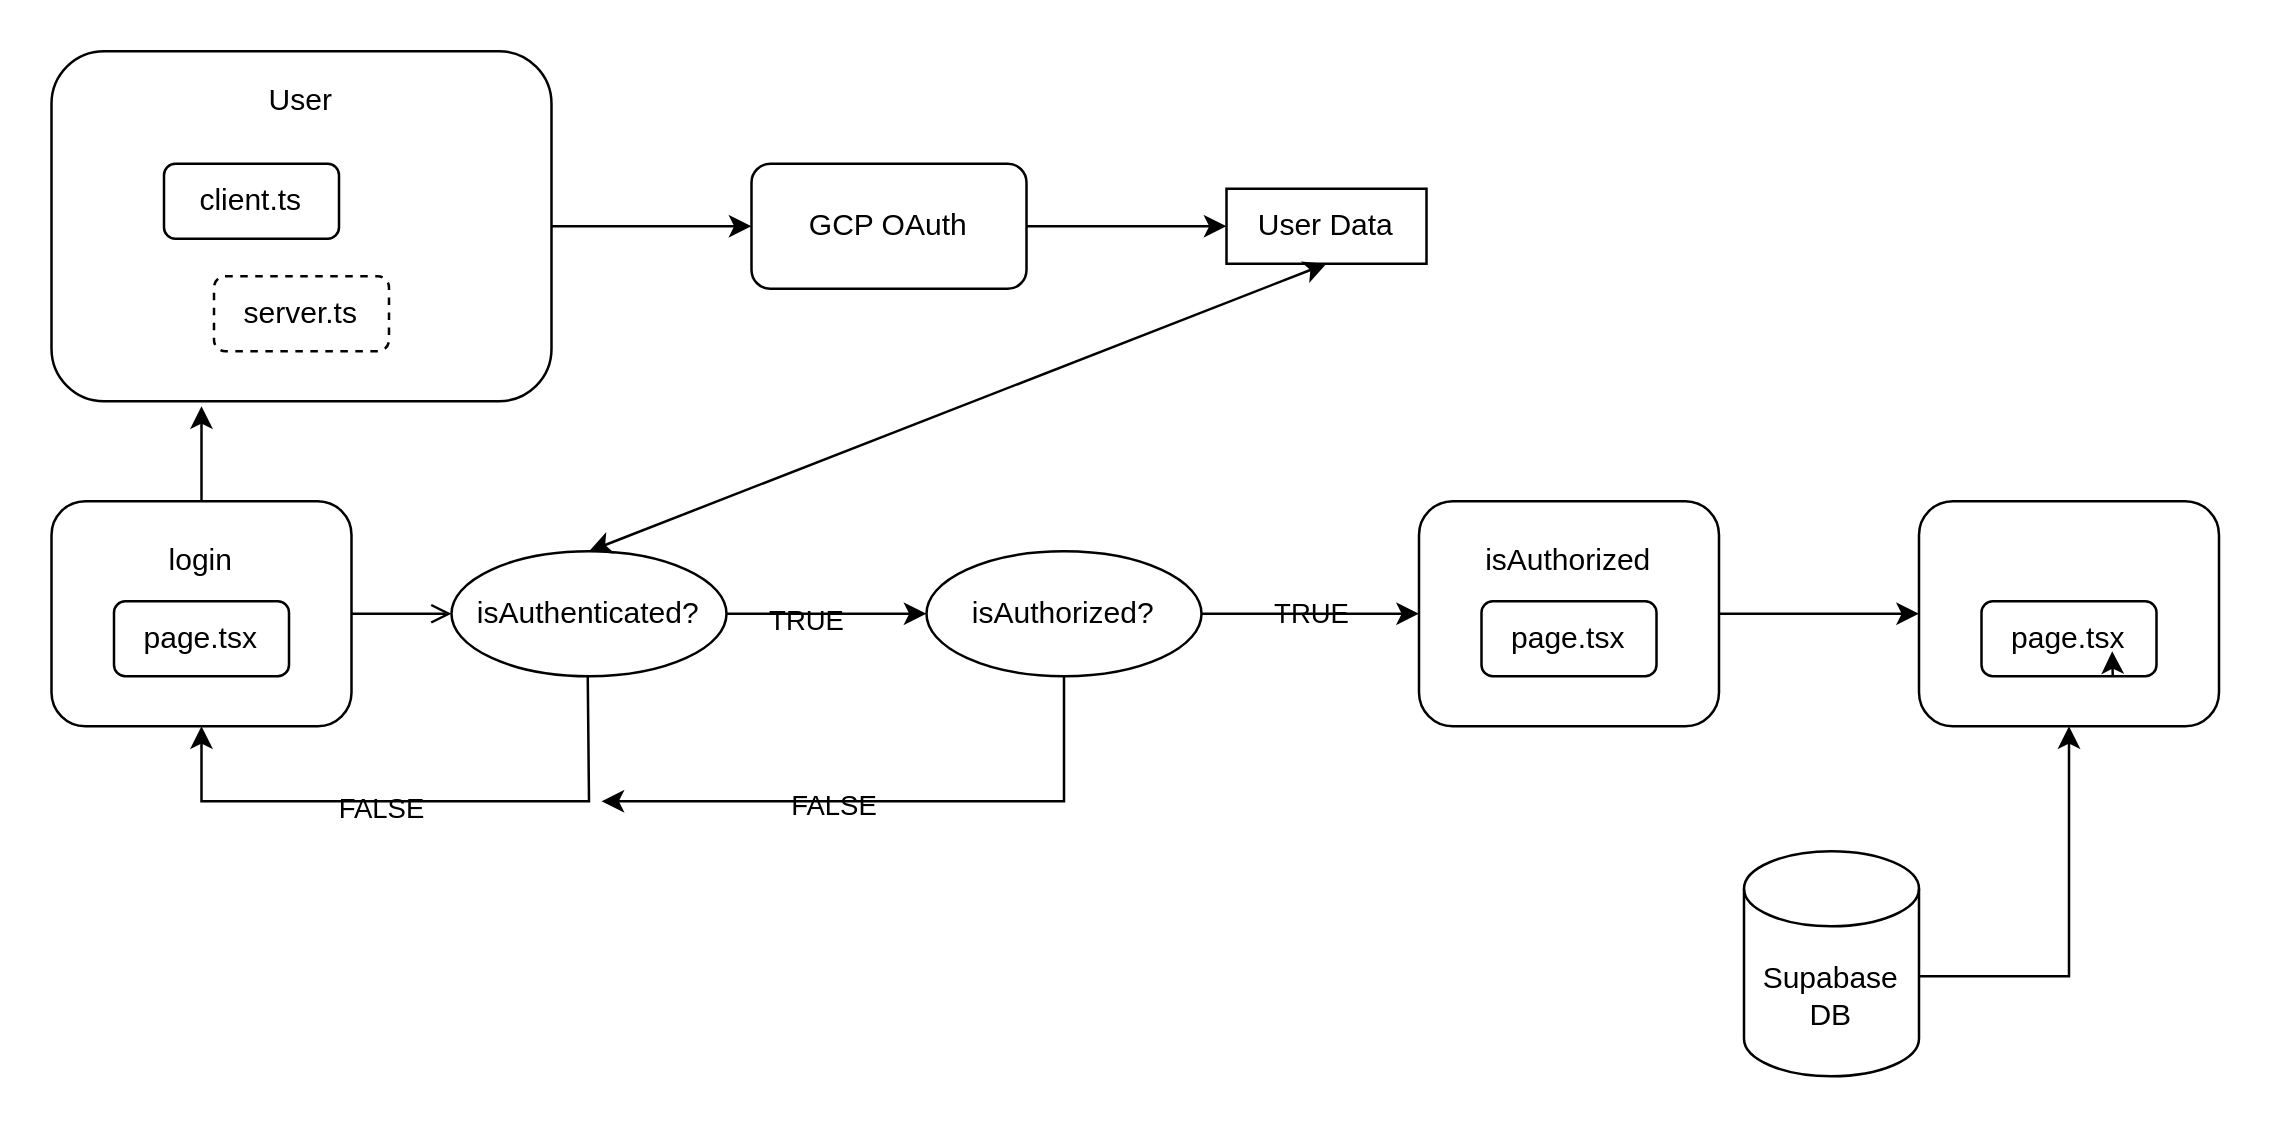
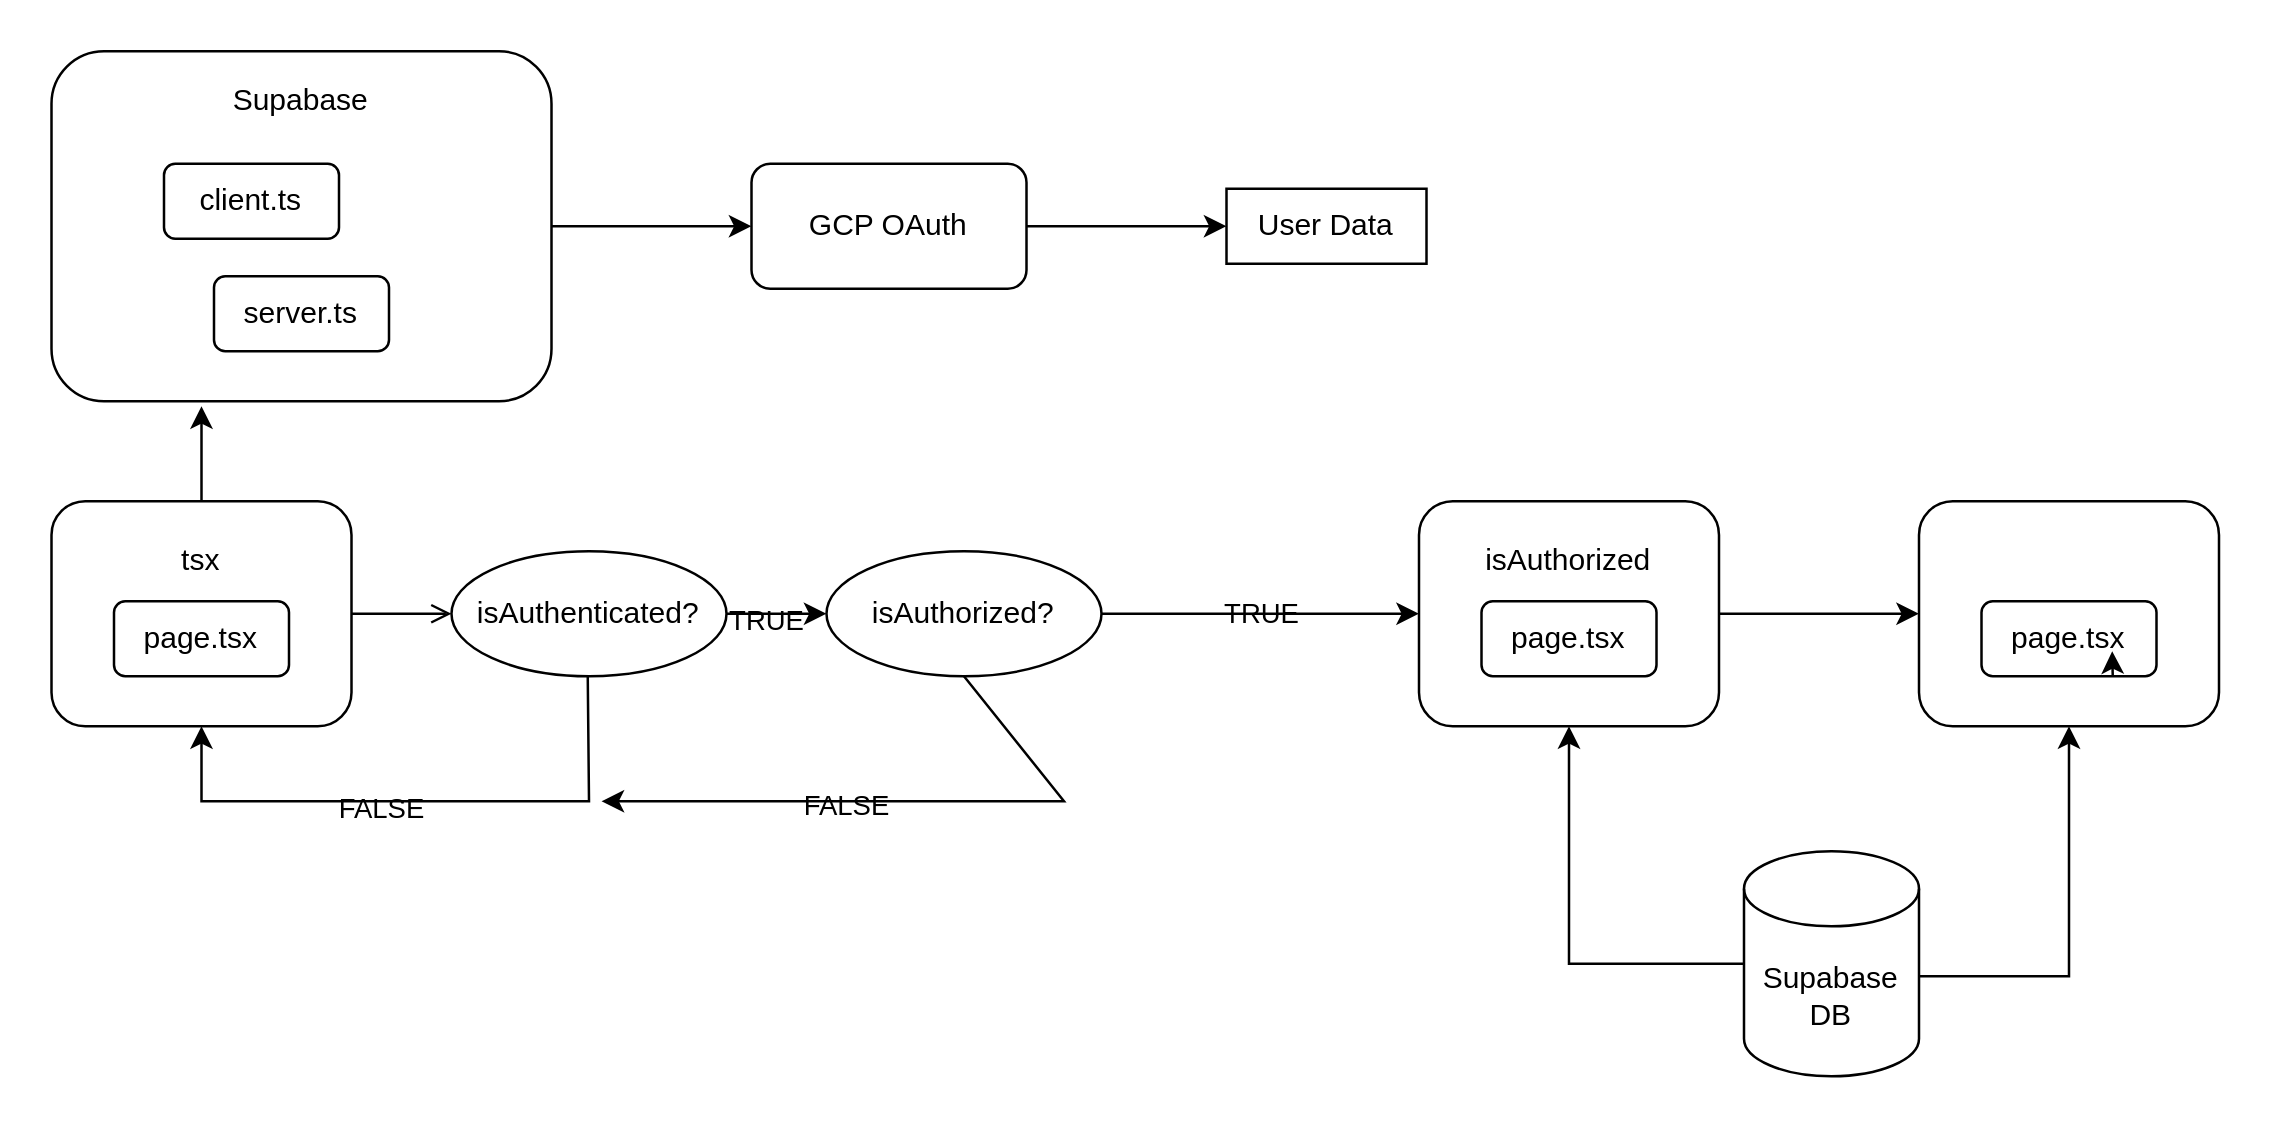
- <mxCell id="3" value="&lt;div&gt;User&lt;/div&gt;&lt;div&gt;&lt;br&gt;&lt;/div&gt;&lt;div&gt;&lt;br&gt;&lt;/div&gt;&lt;div&gt;&lt;br&gt;&lt;/div&gt;&lt;div&gt;&lt;br&gt;&lt;/div&gt;&lt;div&gt;&lt;br&gt;&lt;/div&gt;&lt;div&gt;&lt;br&gt;&lt;/div&gt;&lt;div&gt;&lt;br&gt;&lt;/div&gt;" style="rounded=1;whiteSpace=wrap;html=1;fontColor=light-dark(#000000,#000000);labelBackgroundColor=light-dark(default, #ffffff);fillColor=none;strokeColor=light-dark(#000000,#000000);" vertex="1" parent="1"><mxGeometry x="20" y="20" width="200" height="140" as="geometry" /></mxCell>
+ <mxCell id="3" value="&lt;div&gt;Supabase&lt;/div&gt;&lt;div&gt;&lt;br&gt;&lt;/div&gt;&lt;div&gt;&lt;br&gt;&lt;/div&gt;&lt;div&gt;&lt;br&gt;&lt;/div&gt;&lt;div&gt;&lt;br&gt;&lt;/div&gt;&lt;div&gt;&lt;br&gt;&lt;/div&gt;&lt;div&gt;&lt;br&gt;&lt;/div&gt;&lt;div&gt;&lt;br&gt;&lt;/div&gt;" style="rounded=1;whiteSpace=wrap;html=1;fontColor=light-dark(#000000,#000000);labelBackgroundColor=light-dark(default, #ffffff);fillColor=none;strokeColor=light-dark(#000000,#000000);" vertex="1" parent="1"><mxGeometry x="20" y="20" width="200" height="140" as="geometry" /></mxCell>
- <mxCell id="5" value="server.ts" style="rounded=1;whiteSpace=wrap;html=1;fontColor=light-dark(#000000,#000000);labelBackgroundColor=light-dark(default, #ffffff);fillColor=none;strokeColor=light-dark(#000000,#000000);dashed=1;" vertex="1" parent="1"><mxGeometry x="85" y="110" width="70" height="30" as="geometry" /></mxCell>
+ <mxCell id="5" value="server.ts" style="rounded=1;whiteSpace=wrap;html=1;fontColor=light-dark(#000000,#000000);labelBackgroundColor=light-dark(default, #ffffff);fillColor=none;strokeColor=light-dark(#000000,#000000);" vertex="1" parent="1"><mxGeometry x="85" y="110" width="70" height="30" as="geometry" /></mxCell>
- <mxCell id="24" value="" style="endArrow=classic;startArrow=classic;html=1;rounded=0;exitX=0.5;exitY=0;exitDx=0;exitDy=0;entryX=0.5;entryY=1;entryDx=0;entryDy=0;fontColor=light-dark(#000000,#000000);labelBackgroundColor=light-dark(default, #ffffff);strokeColor=light-dark(#000000,#000000);" edge="1" parent="1" source="17" target="6"><mxGeometry width="50" height="50" relative="1" as="geometry"><mxPoint x="260" y="220" as="sourcePoint" /><mxPoint x="310" y="170" as="targetPoint" /></mxGeometry></mxCell>
- <mxCell id="15" value="&lt;div&gt;login&lt;/div&gt;&lt;div&gt;&lt;br&gt;&lt;/div&gt;&lt;div&gt;&lt;br&gt;&lt;/div&gt;&lt;div&gt;&lt;br&gt;&lt;/div&gt;" style="rounded=1;whiteSpace=wrap;html=1;fontColor=light-dark(#000000,#000000);labelBackgroundColor=light-dark(default, #ffffff);fillColor=none;strokeColor=light-dark(#000000,#000000);" vertex="1" parent="1"><mxGeometry x="20" y="200" width="120" height="90" as="geometry" /></mxCell>
+ <mxCell id="15" value="&lt;div&gt;tsx&lt;/div&gt;&lt;div&gt;&lt;br&gt;&lt;/div&gt;&lt;div&gt;&lt;br&gt;&lt;/div&gt;&lt;div&gt;&lt;br&gt;&lt;/div&gt;" style="rounded=1;whiteSpace=wrap;html=1;fontColor=light-dark(#000000,#000000);labelBackgroundColor=light-dark(default, #ffffff);fillColor=none;strokeColor=light-dark(#000000,#000000);" vertex="1" parent="1"><mxGeometry x="20" y="200" width="120" height="90" as="geometry" /></mxCell>
- <mxCell id="28" value="isAuthorized?" style="ellipse;whiteSpace=wrap;html=1;fontColor=light-dark(#000000,#000000);labelBackgroundColor=light-dark(default, #ffffff);fillColor=none;strokeColor=light-dark(#000000,#000000);" vertex="1" parent="1"><mxGeometry x="370" y="220" width="110" height="50" as="geometry" /></mxCell>
+ <mxCell id="28" value="isAuthorized?" style="ellipse;whiteSpace=wrap;html=1;fontColor=light-dark(#000000,#000000);labelBackgroundColor=light-dark(default, #ffffff);fillColor=none;strokeColor=light-dark(#000000,#000000);" vertex="1" parent="1"><mxGeometry x="330" y="220" width="110" height="50" as="geometry" /></mxCell>
+ <mxCell id="25" value="" style="endArrow=classic;html=1;rounded=0;exitX=0;exitY=0.5;exitDx=0;exitDy=0;exitPerimeter=0;entryX=0.5;entryY=1;entryDx=0;entryDy=0;fontColor=light-dark(#000000,#000000);labelBackgroundColor=light-dark(default, #ffffff);strokeColor=light-dark(#000000,#000000);" edge="1" parent="1" source="2" target="10"><mxGeometry width="50" height="50" relative="1" as="geometry"><mxPoint x="617" y="430" as="sourcePoint" /><mxPoint x="667" y="380" as="targetPoint" /><Array as="points"><mxPoint x="627" y="385" /></Array></mxGeometry></mxCell>
